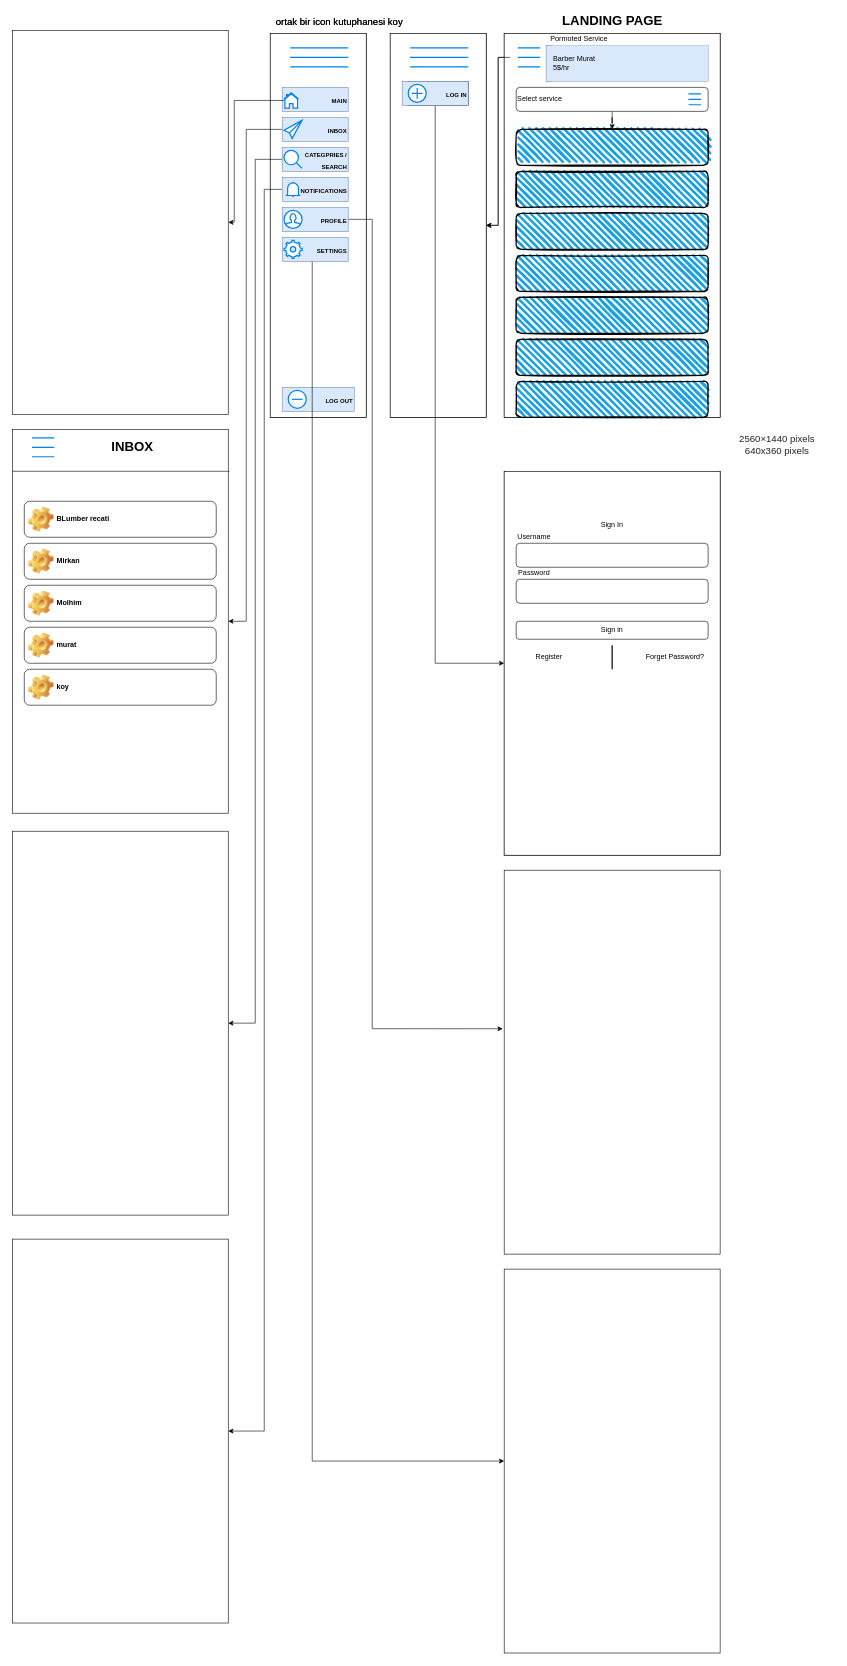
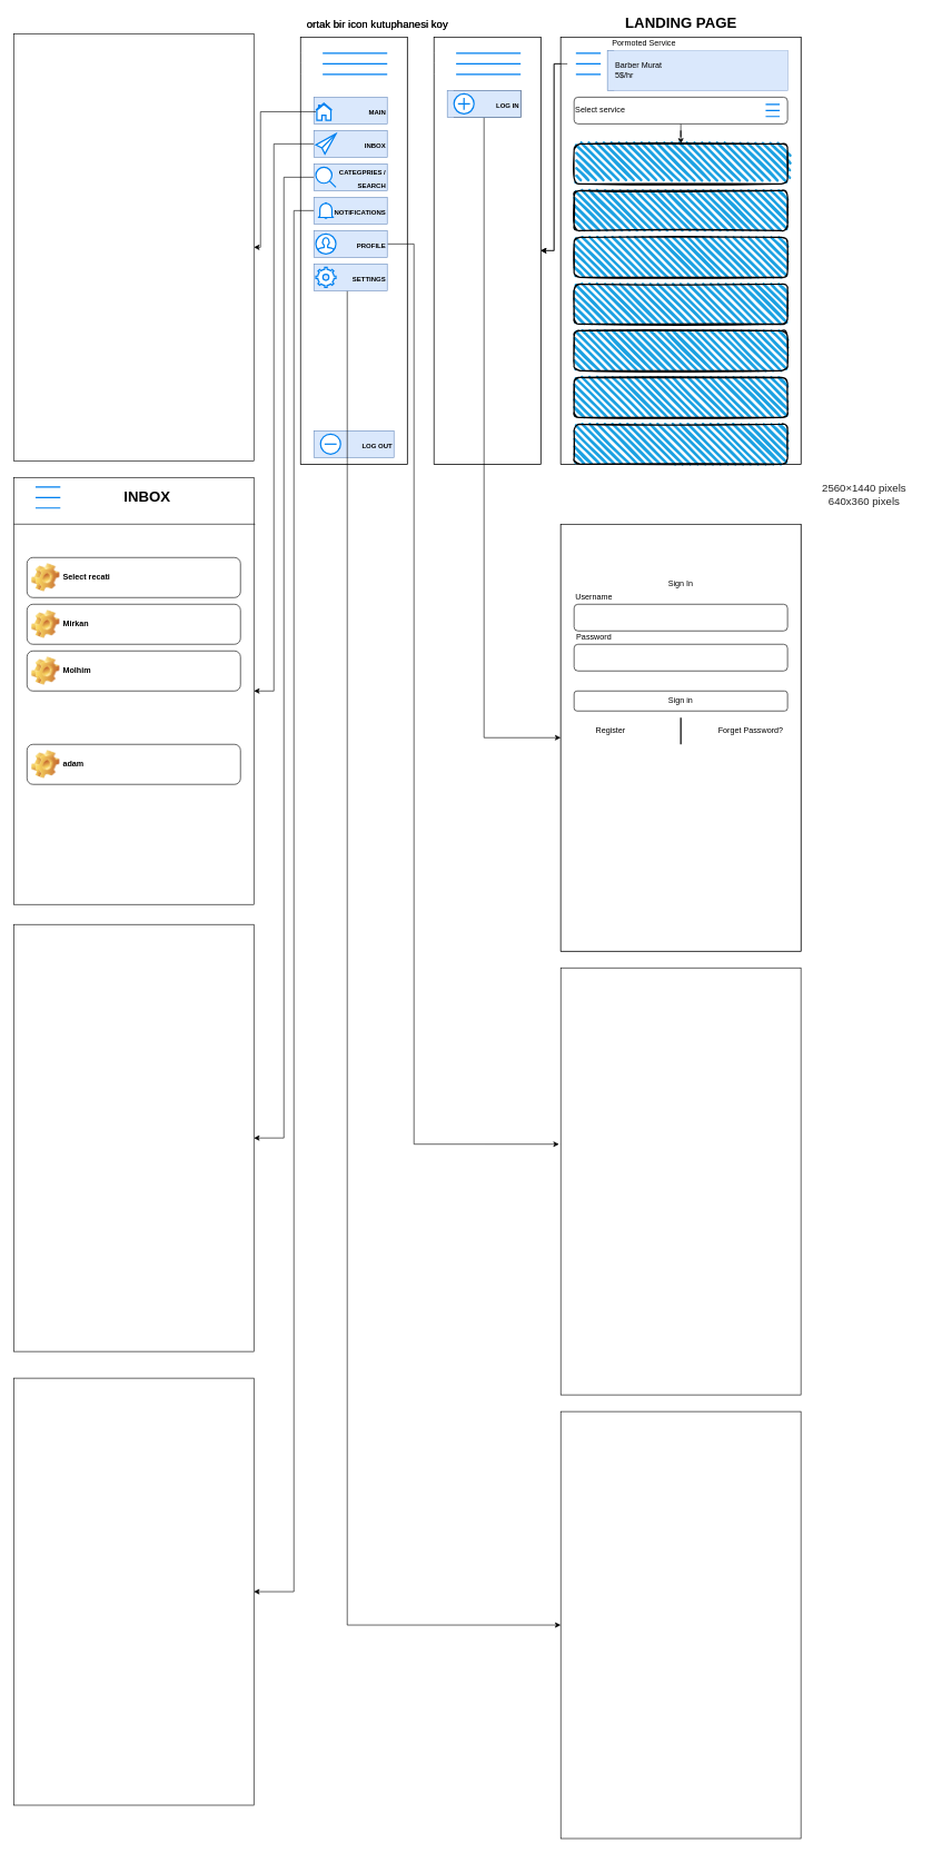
- <mxCell id="117" value="BLumber recati" style="label;whiteSpace=wrap;html=1;image=img/clipart/Gear_128x128.png" vertex="1" parent="1"><mxGeometry x="40" y="835" width="320" height="60" as="geometry" /></mxCell>
+ <mxCell id="117" value="Select recati" style="label;whiteSpace=wrap;html=1;image=img/clipart/Gear_128x128.png" vertex="1" parent="1"><mxGeometry x="40" y="835" width="320" height="60" as="geometry" /></mxCell>
- <mxCell id="120" value="murat" style="label;whiteSpace=wrap;html=1;image=img/clipart/Gear_128x128.png" vertex="1" parent="1"><mxGeometry x="40" y="1045" width="320" height="60" as="geometry" /></mxCell>
- <mxCell id="121" value="koy" style="label;whiteSpace=wrap;html=1;image=img/clipart/Gear_128x128.png" vertex="1" parent="1"><mxGeometry x="40" y="1115" width="320" height="60" as="geometry" /></mxCell>
+ <mxCell id="121" value="adam" style="label;whiteSpace=wrap;html=1;image=img/clipart/Gear_128x128.png" vertex="1" parent="1"><mxGeometry x="40" y="1115" width="320" height="60" as="geometry" /></mxCell>
